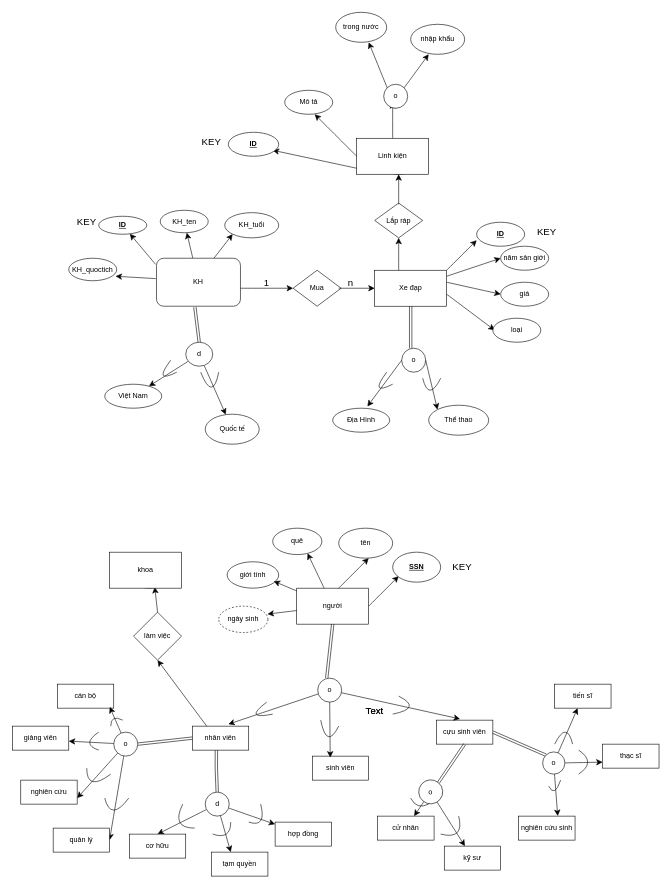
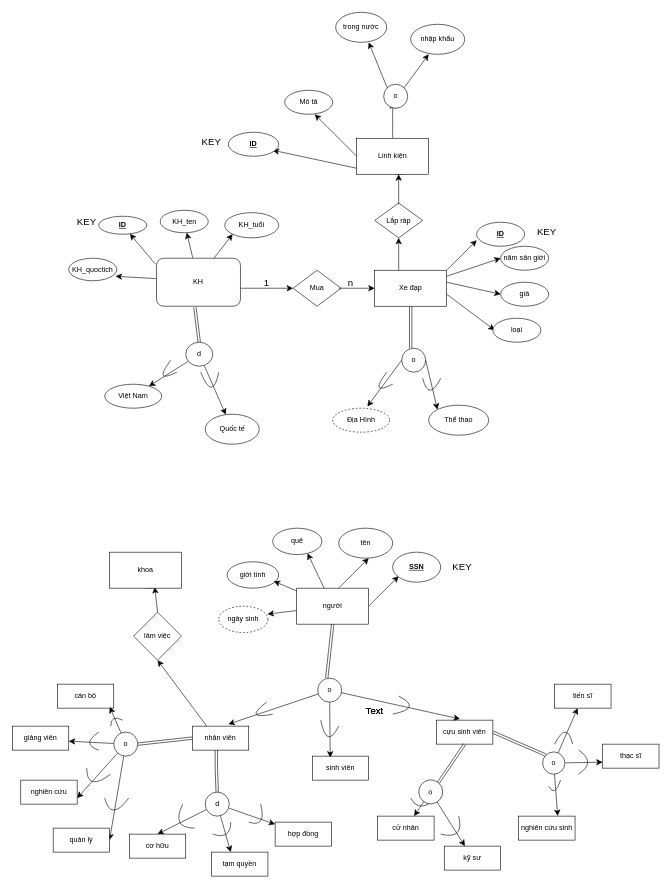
- <mxCell id="25" value="Địa Hình" style="ellipse;whiteSpace=wrap;html=1;" vertex="1" parent="1"><mxGeometry x="554" y="680" width="95" height="40" as="geometry" /></mxCell>
+ <mxCell id="25" value="Địa Hình" style="ellipse;whiteSpace=wrap;html=1;dashed=1;" vertex="1" parent="1"><mxGeometry x="554" y="680" width="95" height="40" as="geometry" /></mxCell>
